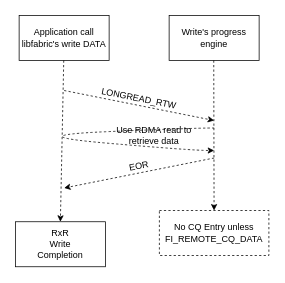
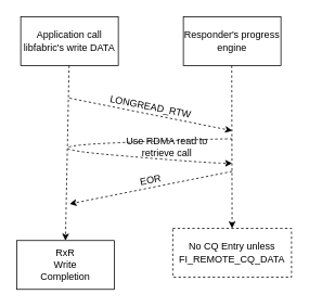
- <mxCell id="3" value="Write's progress engine" style="rounded=0;whiteSpace=wrap;html=1;" parent="1" vertex="1"><mxGeometry x="225" y="20" width="120" height="60" as="geometry" /></mxCell>
+ <mxCell id="3" value="Responder's progress engine" style="rounded=0;whiteSpace=wrap;html=1;" parent="1" vertex="1"><mxGeometry x="225" y="20" width="120" height="60" as="geometry" /></mxCell>
- <mxCell id="10" value="Use RDMA read to retrieve data" style="text;html=1;strokeColor=none;fillColor=none;align=center;verticalAlign=middle;whiteSpace=wrap;rounded=0;" parent="1" vertex="1"><mxGeometry x="135" y="170" width="140" height="20" as="geometry" /></mxCell>
+ <mxCell id="10" value="Use RDMA read to retrieve call" style="text;html=1;strokeColor=none;fillColor=none;align=center;verticalAlign=middle;whiteSpace=wrap;rounded=0;" parent="1" vertex="1"><mxGeometry x="135" y="170" width="140" height="20" as="geometry" /></mxCell>
